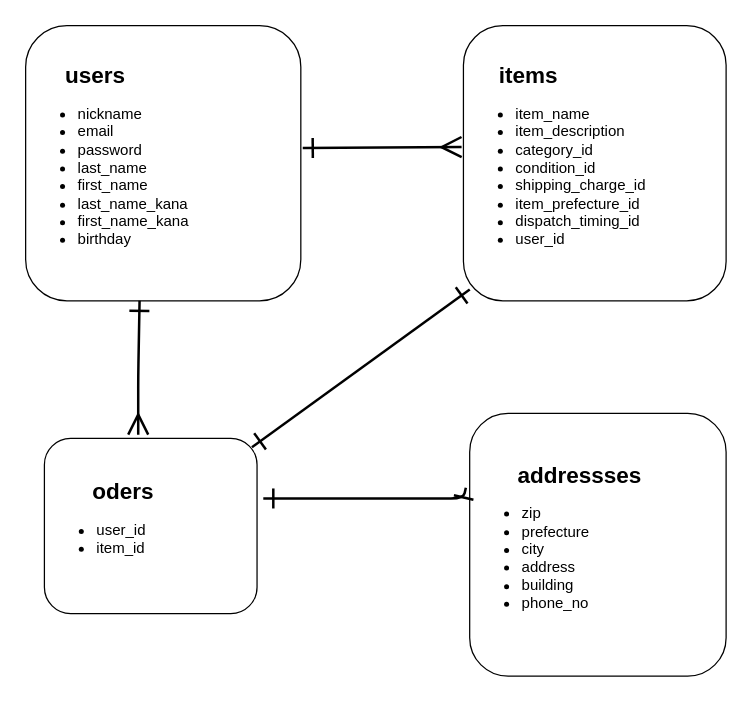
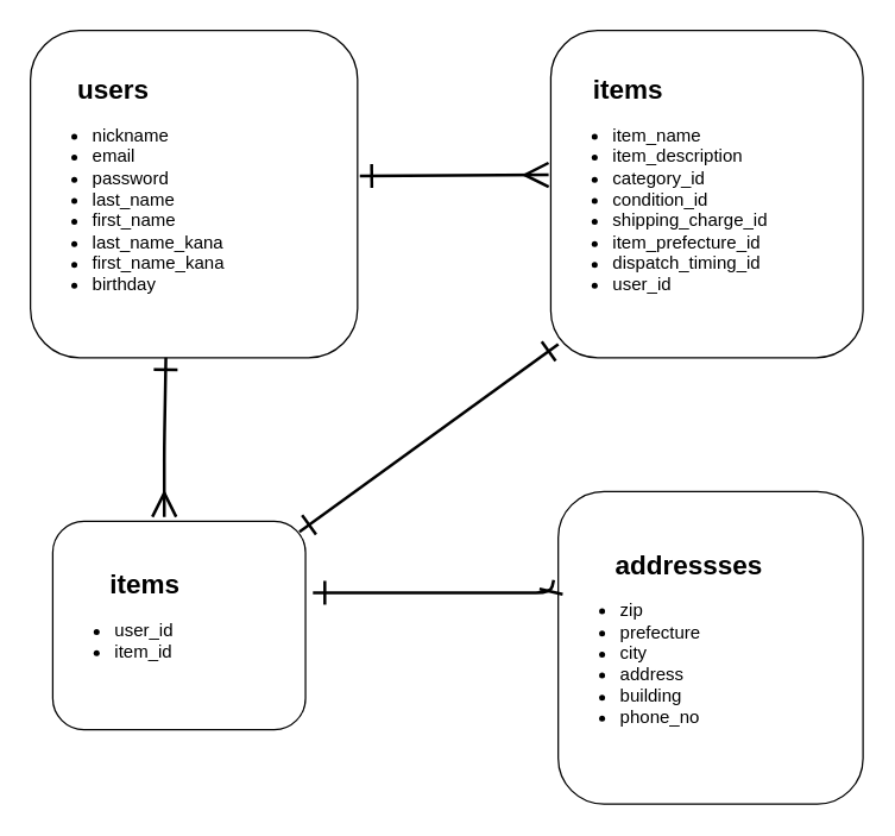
- <mxCell id="4" value="&amp;nbsp; &amp;nbsp; &amp;nbsp; &amp;nbsp; &amp;nbsp; &amp;nbsp;&lt;b&gt;&lt;font style=&quot;font-size: 18px&quot;&gt;oders&lt;br&gt;&lt;/font&gt;&lt;/b&gt;&lt;ul&gt;&lt;li&gt;&lt;span&gt;user_id&lt;/span&gt;&lt;br&gt;&lt;/li&gt;&lt;li&gt;&lt;span&gt;item_id&lt;/span&gt;&lt;/li&gt;&lt;/ul&gt;" style="rounded=1;whiteSpace=wrap;html=1;align=left;" parent="1" vertex="1"><mxGeometry x="35" y="350" width="170" height="140" as="geometry" /></mxCell>
+ <mxCell id="4" value="&amp;nbsp; &amp;nbsp; &amp;nbsp; &amp;nbsp; &amp;nbsp; &amp;nbsp;&lt;b&gt;&lt;font style=&quot;font-size: 18px&quot;&gt;items&lt;br&gt;&lt;/font&gt;&lt;/b&gt;&lt;ul&gt;&lt;li&gt;&lt;span&gt;user_id&lt;/span&gt;&lt;br&gt;&lt;/li&gt;&lt;li&gt;&lt;span&gt;item_id&lt;/span&gt;&lt;/li&gt;&lt;/ul&gt;" style="rounded=1;whiteSpace=wrap;html=1;align=left;" parent="1" vertex="1"><mxGeometry x="35" y="350" width="170" height="140" as="geometry" /></mxCell>
